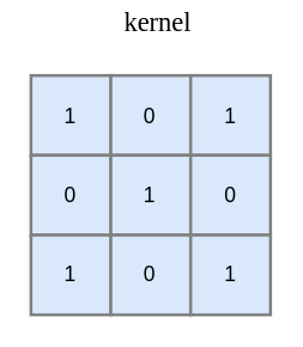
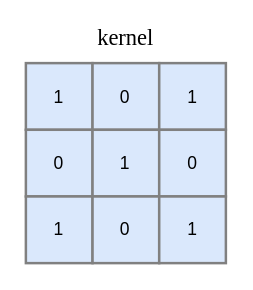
- <mxCell id="2" value="&lt;font style=&quot;font-size: 18px&quot; face=&quot;lmodern&quot;&gt;kernel&lt;/font&gt;" style="text;html=1;strokeColor=none;fillColor=none;align=center;verticalAlign=middle;whiteSpace=wrap;rounded=0;" parent="1" vertex="1"><mxGeometry x="35" y="5" width="140" height="20" as="geometry" /></mxCell>
+ <mxCell id="2" value="&lt;font style=&quot;font-size: 18px&quot; face=&quot;lmodern&quot;&gt;kernel&lt;/font&gt;" style="text;html=1;strokeColor=none;fillColor=none;align=center;verticalAlign=middle;whiteSpace=wrap;rounded=0;" parent="1" vertex="1"><mxGeometry x="30" y="20" width="140" height="20" as="geometry" /></mxCell>
